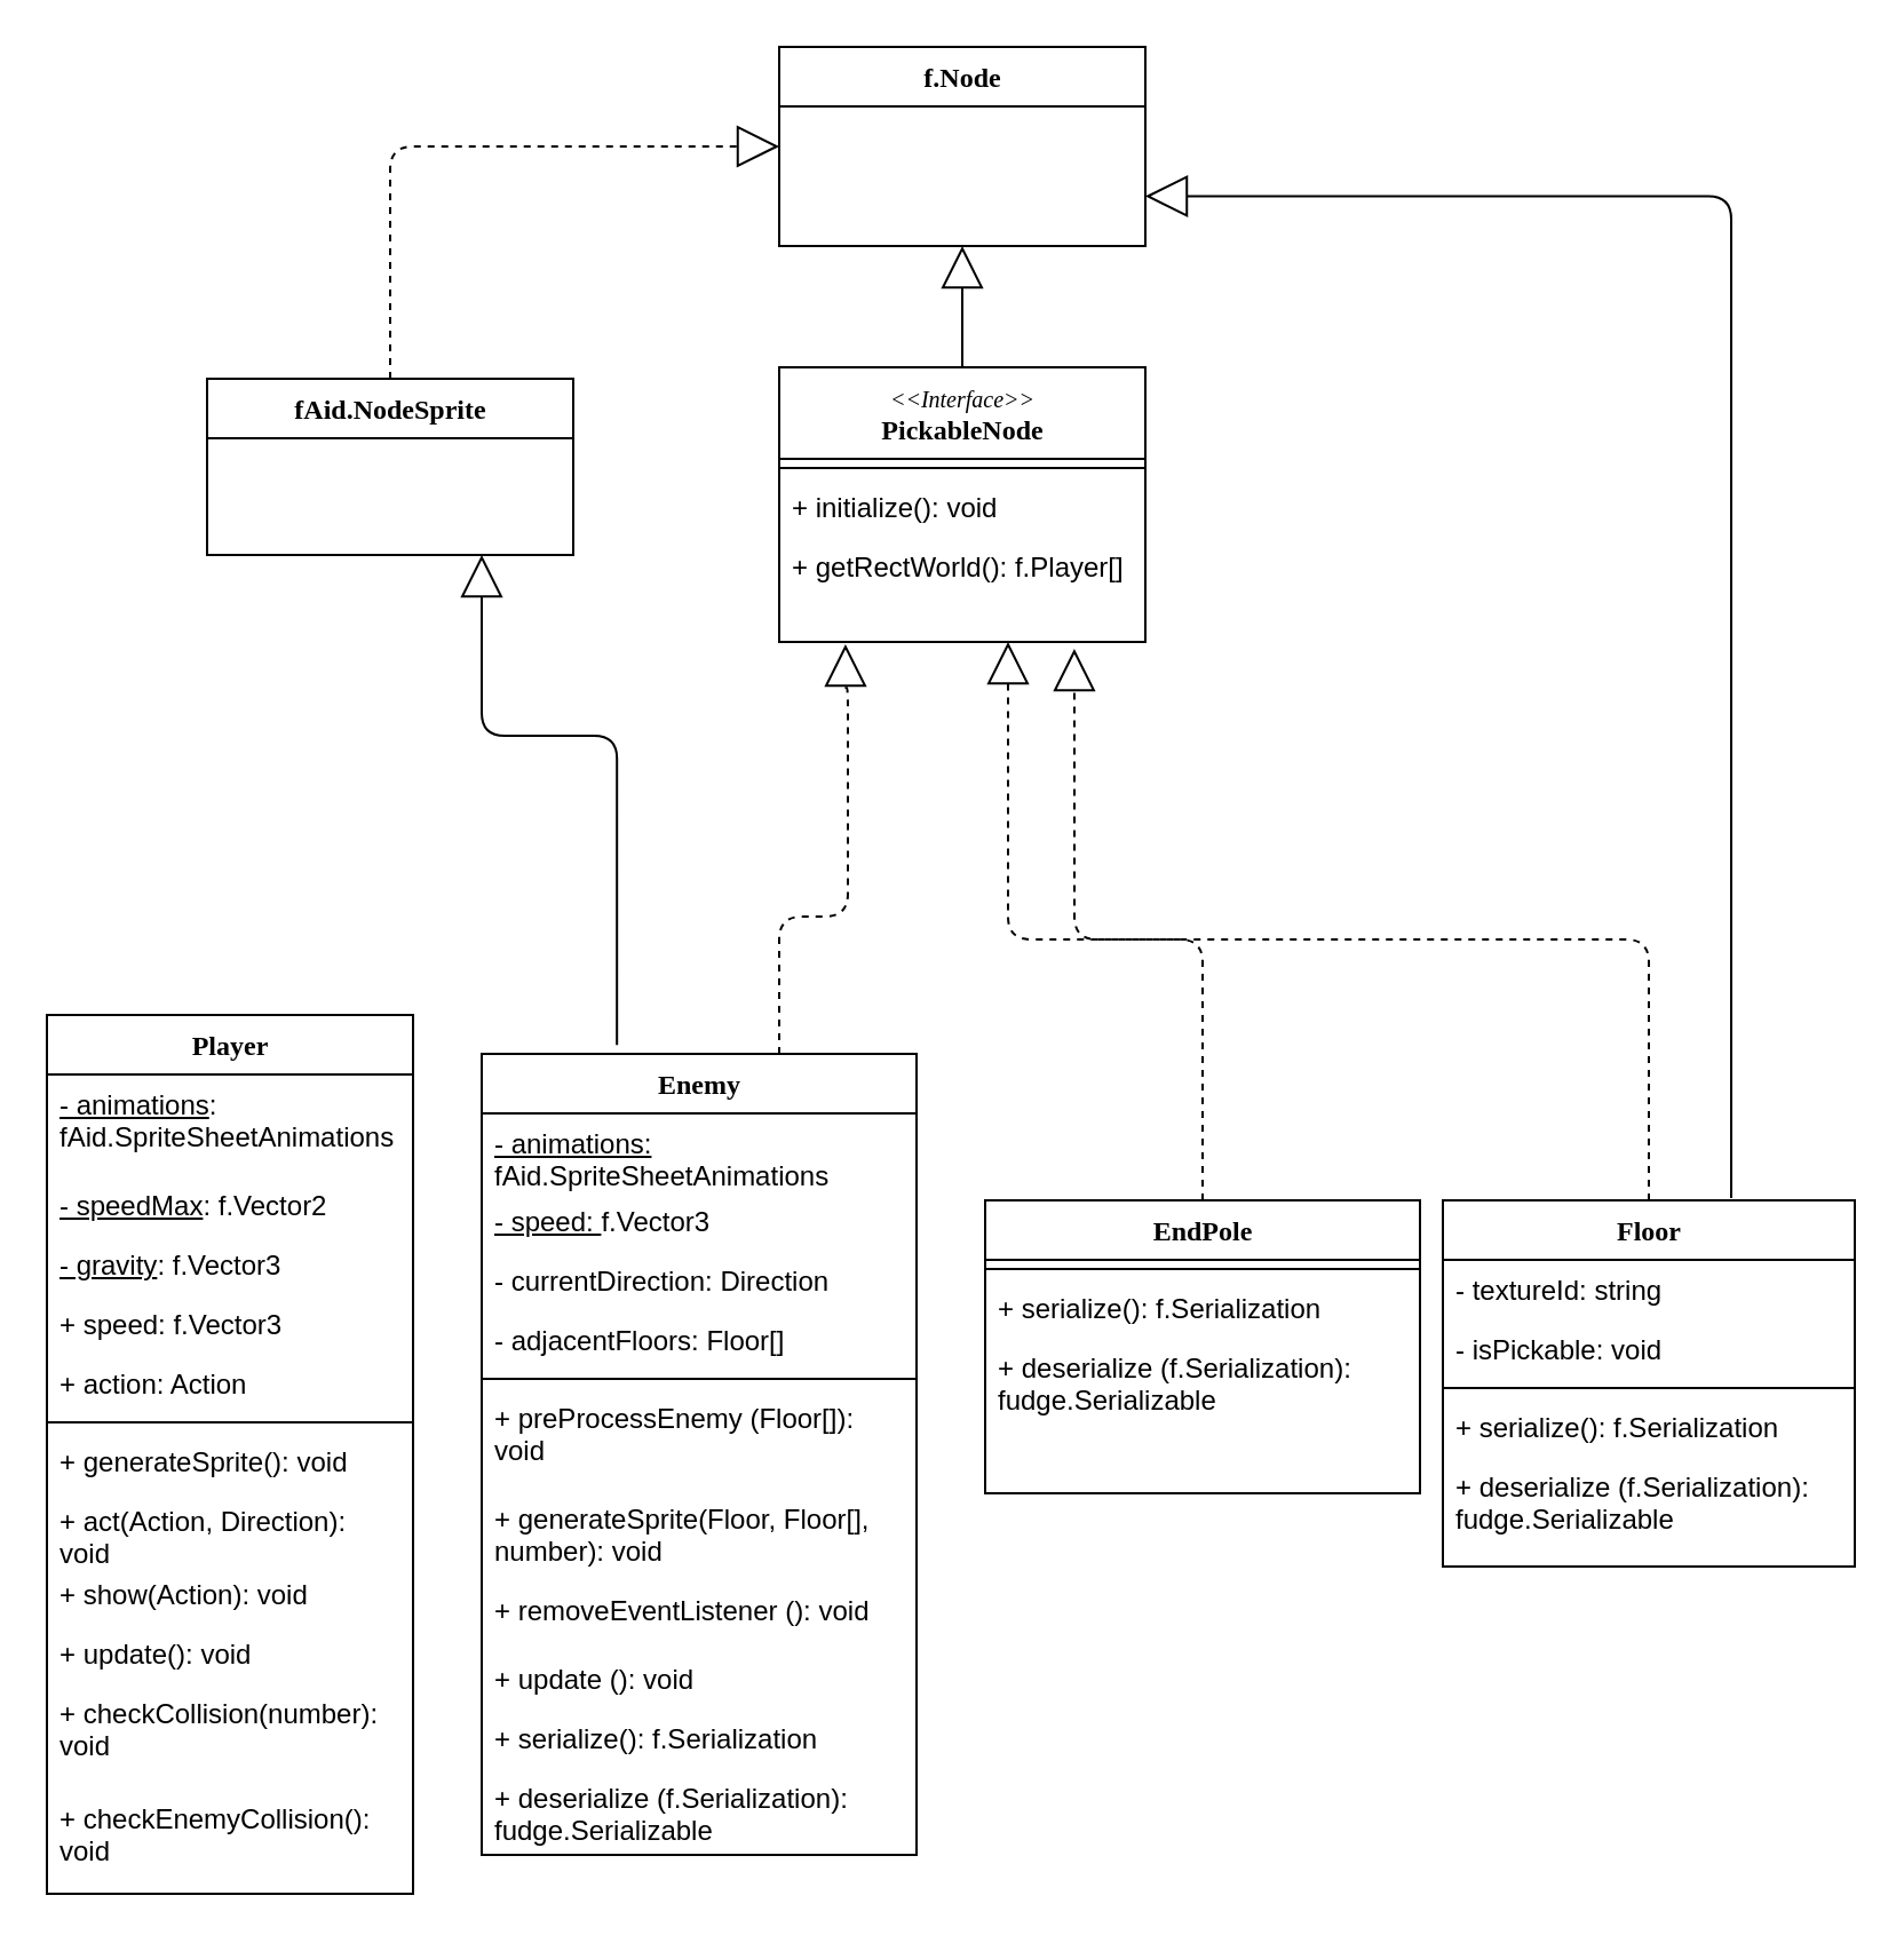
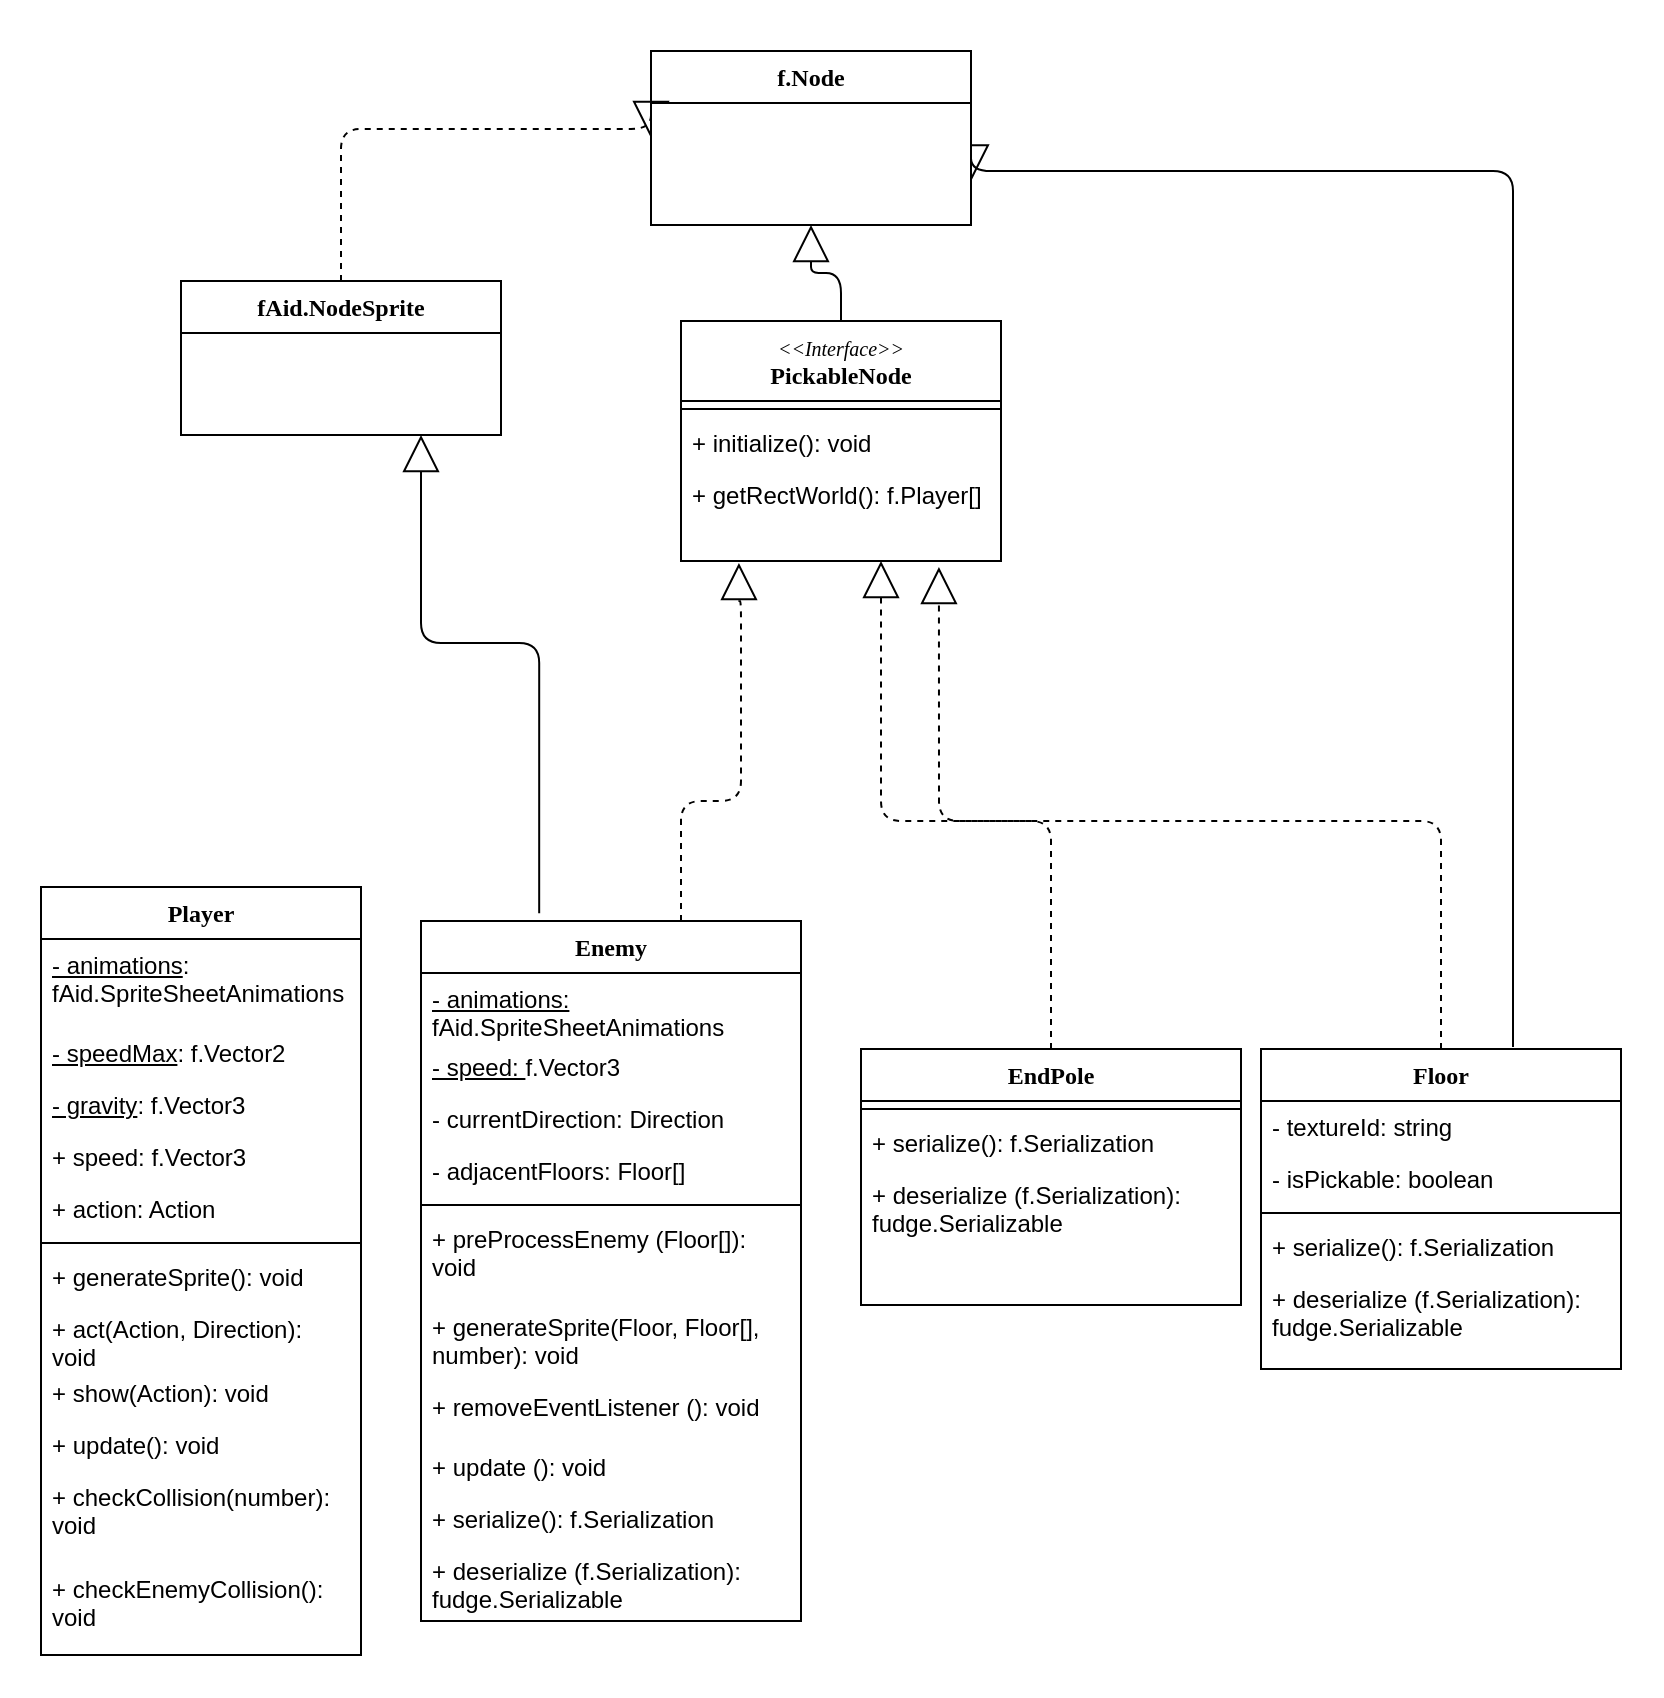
- <mxCell id="13" value="f.Node" style="swimlane;html=1;fontStyle=1;align=center;verticalAlign=top;childLayout=stackLayout;horizontal=1;startSize=26;horizontalStack=0;resizeParent=1;resizeLast=0;collapsible=1;marginBottom=0;swimlaneFillColor=#ffffff;rounded=0;shadow=0;comic=0;labelBackgroundColor=none;strokeWidth=1;fillColor=none;fontFamily=Verdana;fontSize=12" parent="1" vertex="1"><mxGeometry x="340" y="20" width="160" height="87" as="geometry" /></mxCell>
+ <mxCell id="13" value="f.Node" style="swimlane;html=1;fontStyle=1;align=center;verticalAlign=top;childLayout=stackLayout;horizontal=1;startSize=26;horizontalStack=0;resizeParent=1;resizeLast=0;collapsible=1;marginBottom=0;swimlaneFillColor=#ffffff;rounded=0;shadow=0;comic=0;labelBackgroundColor=none;strokeWidth=1;fillColor=none;fontFamily=Verdana;fontSize=12" parent="1" vertex="1"><mxGeometry x="325" y="25" width="160" height="87" as="geometry" /></mxCell>
- <mxCell id="30" value="fAid.NodeSprite" style="swimlane;html=1;fontStyle=1;align=center;verticalAlign=top;childLayout=stackLayout;horizontal=1;startSize=26;horizontalStack=0;resizeParent=1;resizeLast=0;collapsible=1;marginBottom=0;swimlaneFillColor=#ffffff;rounded=0;shadow=0;comic=0;labelBackgroundColor=none;strokeWidth=1;fillColor=none;fontFamily=Verdana;fontSize=12" parent="1" vertex="1"><mxGeometry x="90" y="165" width="160" height="77" as="geometry" /></mxCell>
+ <mxCell id="30" value="fAid.NodeSprite" style="swimlane;html=1;fontStyle=1;align=center;verticalAlign=top;childLayout=stackLayout;horizontal=1;startSize=26;horizontalStack=0;resizeParent=1;resizeLast=0;collapsible=1;marginBottom=0;swimlaneFillColor=#ffffff;rounded=0;shadow=0;comic=0;labelBackgroundColor=none;strokeWidth=1;fillColor=none;fontFamily=Verdana;fontSize=12" parent="1" vertex="1"><mxGeometry x="90" y="140" width="160" height="77" as="geometry" /></mxCell>
- <mxCell id="46" value="- isPickable: void" style="text;html=1;strokeColor=none;fillColor=none;align=left;verticalAlign=top;spacingLeft=4;spacingRight=4;whiteSpace=wrap;overflow=hidden;rotatable=0;points=[[0,0.5],[1,0.5]];portConstraint=eastwest;" parent="44" vertex="1"><mxGeometry y="52" width="180" height="26" as="geometry" /></mxCell>
+ <mxCell id="46" value="- isPickable: boolean" style="text;html=1;strokeColor=none;fillColor=none;align=left;verticalAlign=top;spacingLeft=4;spacingRight=4;whiteSpace=wrap;overflow=hidden;rotatable=0;points=[[0,0.5],[1,0.5]];portConstraint=eastwest;" parent="44" vertex="1"><mxGeometry y="52" width="180" height="26" as="geometry" /></mxCell>
